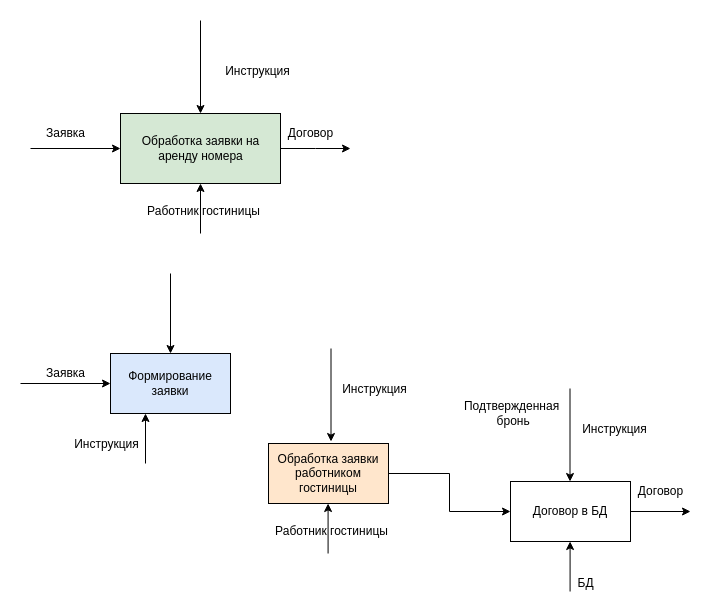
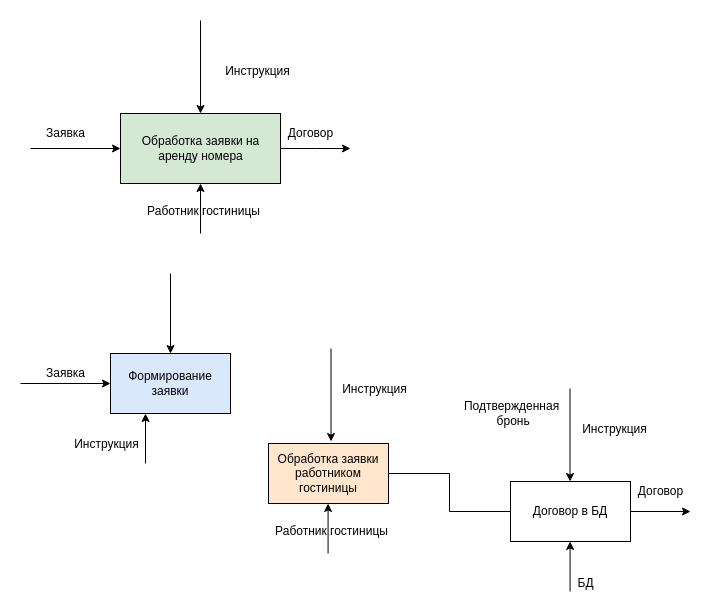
- <mxCell id="13" style="edgeStyle=orthogonalEdgeStyle;rounded=0;orthogonalLoop=1;jettySize=auto;html=1;entryX=0;entryY=0.5;entryDx=0;entryDy=0;" edge="1" parent="1" source="14" target="17"><mxGeometry relative="1" as="geometry" /></mxCell>
+ <mxCell id="13" style="edgeStyle=orthogonalEdgeStyle;rounded=0;orthogonalLoop=1;jettySize=auto;html=1;entryX=0;entryY=0.5;entryDx=0;entryDy=0;endArrow=none;" edge="1" parent="1" source="14" target="17"><mxGeometry relative="1" as="geometry" /></mxCell>
